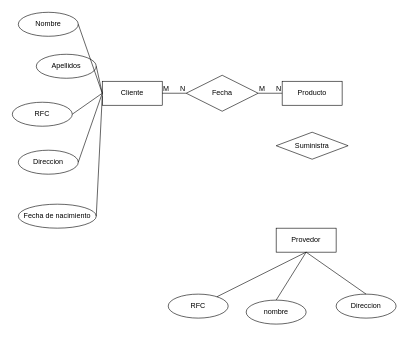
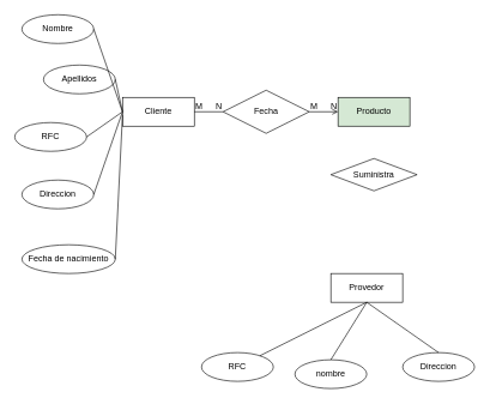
- <mxCell id="26" value="" style="endArrow=none;html=1;rounded=0;exitX=1;exitY=0.5;exitDx=0;exitDy=0;entryX=0;entryY=0.5;entryDx=0;entryDy=0;" edge="1" parent="1" source="6" target="4"><mxGeometry relative="1" as="geometry"><mxPoint x="280" y="249" as="sourcePoint" /><mxPoint x="320" y="249" as="targetPoint" /></mxGeometry></mxCell>
+ <mxCell id="26" value="" style="endArrow=open;html=1;rounded=0;exitX=1;exitY=0.5;exitDx=0;exitDy=0;entryX=0;entryY=0.5;entryDx=0;entryDy=0;" edge="1" parent="1" source="6" target="4"><mxGeometry relative="1" as="geometry"><mxPoint x="280" y="249" as="sourcePoint" /><mxPoint x="320" y="249" as="targetPoint" /></mxGeometry></mxCell>
- <mxCell id="4" value="Producto" style="whiteSpace=wrap;html=1;align=center;" vertex="1" parent="1"><mxGeometry x="470" y="135" width="100" height="40" as="geometry" /></mxCell>
+ <mxCell id="4" value="Producto" style="whiteSpace=wrap;html=1;align=center;fillColor=#d5e8d4;" vertex="1" parent="1"><mxGeometry x="470" y="135" width="100" height="40" as="geometry" /></mxCell>
